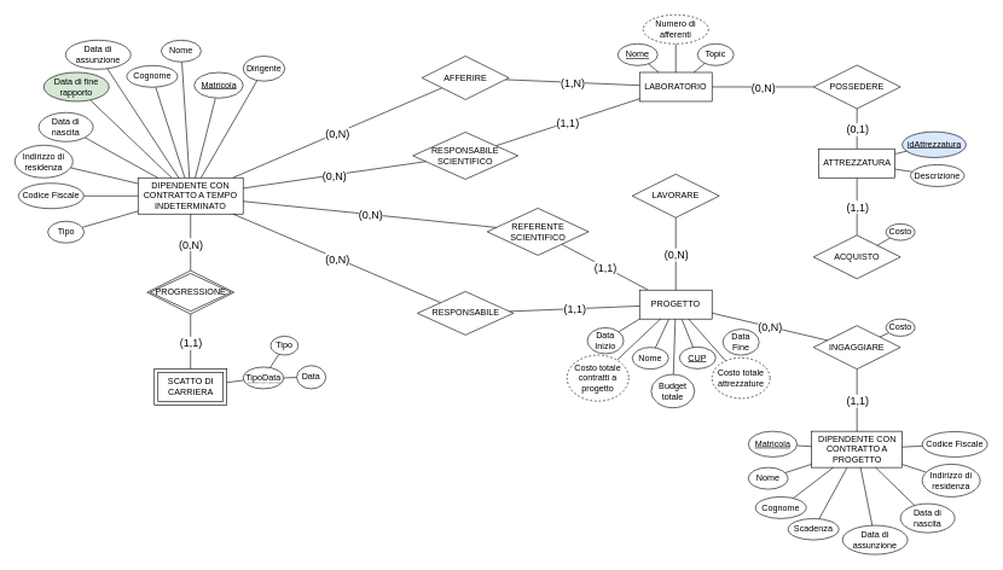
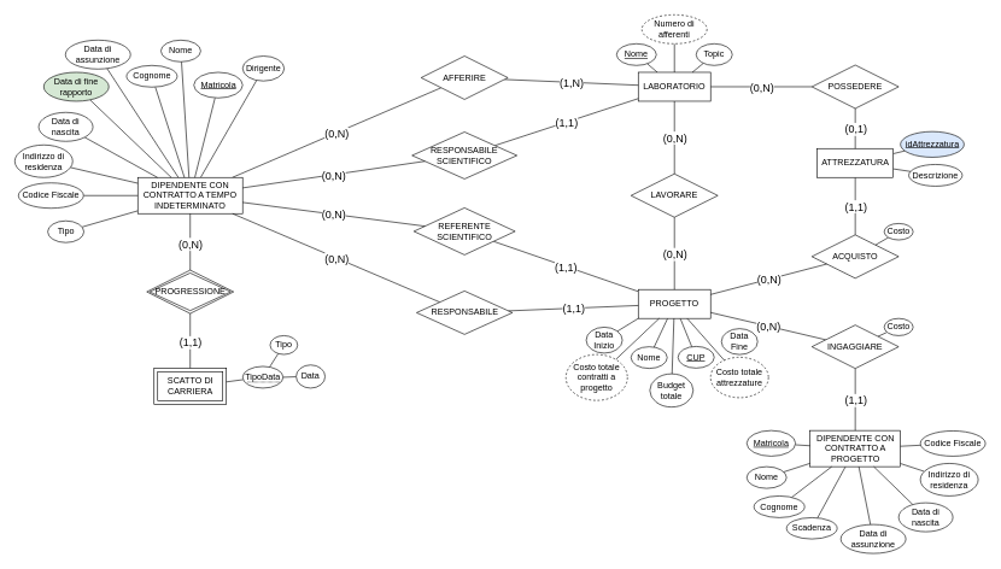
+ <mxCell id="10" style="edgeStyle=none;rounded=0;orthogonalLoop=1;jettySize=auto;html=1;endArrow=none;endFill=0;" parent="1" source="12" target="42" edge="1"><mxGeometry relative="1" as="geometry" /></mxCell>
+ <mxCell id="11" value="(0,N)" style="edgeLabel;html=1;align=center;verticalAlign=middle;resizable=0;points=[];fontSize=15;" parent="10" vertex="1" connectable="0"><mxGeometry relative="1" as="geometry"><mxPoint as="offset" /></mxGeometry></mxCell>
- <mxCell id="32" value="REFERENTE SCIENTIFICO" style="shape=rhombus;perimeter=rhombusPerimeter;whiteSpace=wrap;html=1;align=center;" parent="1" vertex="1"><mxGeometry x="671.75" y="287" width="140" height="65" as="geometry" /></mxCell>
+ <mxCell id="32" value="REFERENTE SCIENTIFICO" style="shape=rhombus;perimeter=rhombusPerimeter;whiteSpace=wrap;html=1;align=center;" parent="1" vertex="1"><mxGeometry x="571.75" y="287" width="140" height="65" as="geometry" /></mxCell>
+ <mxCell id="43" style="edgeStyle=none;rounded=0;orthogonalLoop=1;jettySize=auto;html=1;endArrow=none;endFill=0;" parent="1" source="17" target="37" edge="1"><mxGeometry relative="1" as="geometry"><mxPoint x="1567.417" y="405" as="sourcePoint" /></mxGeometry></mxCell>
+ <mxCell id="44" value="(0,N)" style="edgeLabel;html=1;align=center;verticalAlign=middle;resizable=0;points=[];fontSize=15;" parent="43" vertex="1" connectable="0"><mxGeometry relative="1" as="geometry"><mxPoint as="offset" /></mxGeometry></mxCell>
